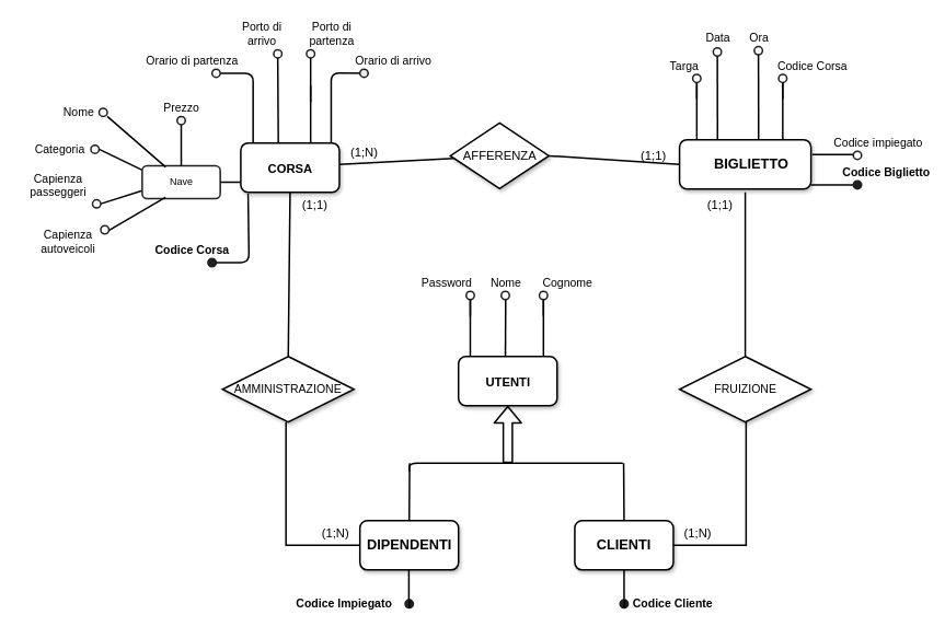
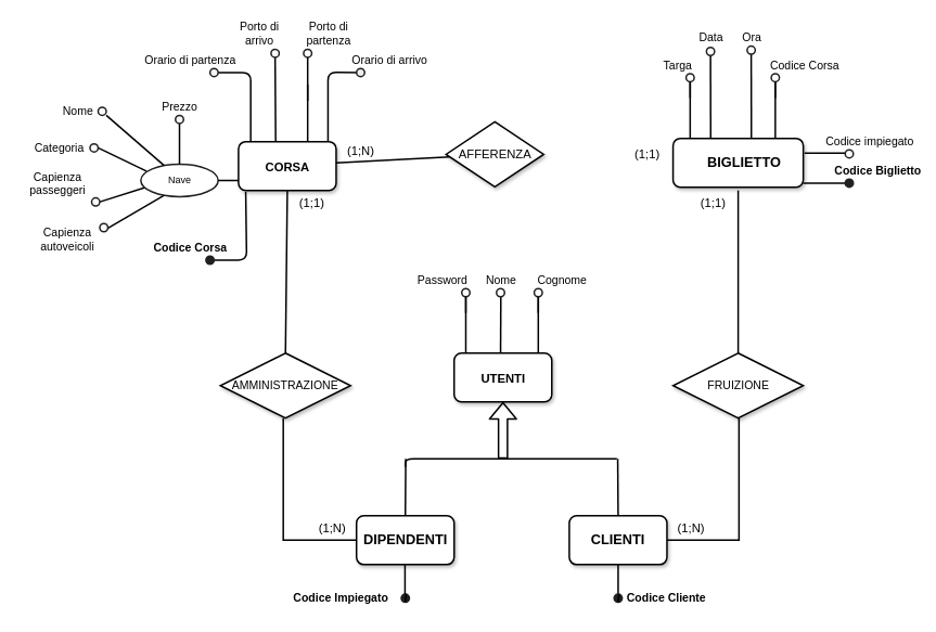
- <mxCell id="9" value="" style="endArrow=none;html=1;rounded=0;fontSize=15;entryX=0;entryY=0.5;entryDx=0;entryDy=0;exitX=1;exitY=0.5;exitDx=0;exitDy=0;strokeWidth=2;" parent="1" source="4" target="2" edge="1"><mxGeometry width="50" height="50" relative="1" as="geometry"><mxPoint x="667.5" y="206.82" as="sourcePoint" /><mxPoint x="737.5" y="207.32" as="targetPoint" /><Array as="points" /></mxGeometry></mxCell>
- <mxCell id="42" value="Nave" style="whiteSpace=wrap;html=1;shadow=0;sketch=0;fontSize=12;fontColor=default;strokeColor=#212121;strokeWidth=2;fillColor=#FFFFFF;gradientColor=none;rounded=1;" parent="1" vertex="1"><mxGeometry x="172.5" y="201.32" width="95" height="40" as="geometry" /></mxCell>
+ <mxCell id="42" value="Nave" style="ellipse;whiteSpace=wrap;html=1;rounded=1;shadow=0;sketch=0;fontSize=12;fontColor=default;strokeColor=#212121;strokeWidth=2;fillColor=#FFFFFF;gradientColor=none;" parent="1" vertex="1"><mxGeometry x="172.5" y="201.32" width="95" height="40" as="geometry" /></mxCell>
